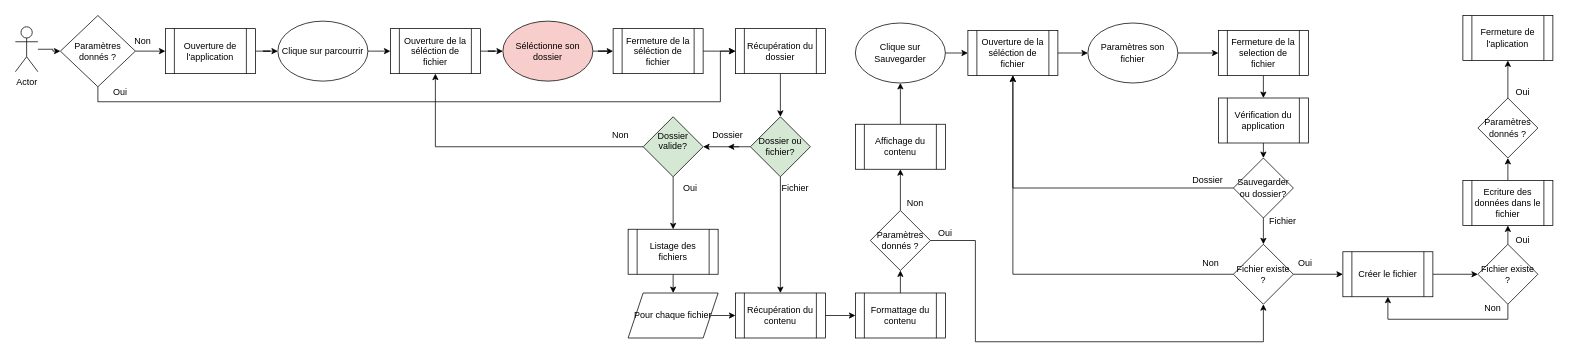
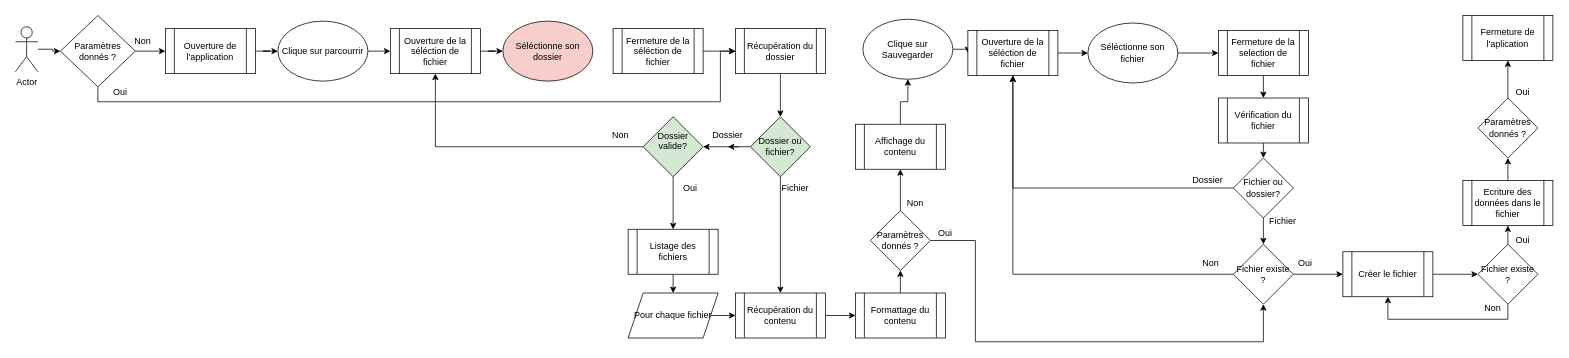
- <mxCell id="13" style="edgeStyle=orthogonalEdgeStyle;rounded=0;orthogonalLoop=1;jettySize=auto;html=1;exitX=1;exitY=0.5;exitDx=0;exitDy=0;" edge="1" parent="1" source="14" target="16"><mxGeometry relative="1" as="geometry" /></mxCell>
- <mxCell id="36" value="Clique sur Sauvegarder" style="ellipse;whiteSpace=wrap;html=1;" vertex="1" parent="1"><mxGeometry x="1140" y="30" width="120" height="80" as="geometry" /></mxCell>
+ <mxCell id="36" value="Clique sur Sauvegarder" style="ellipse;whiteSpace=wrap;html=1;" vertex="1" parent="1"><mxGeometry x="1150" y="25" width="120" height="80" as="geometry" /></mxCell>
- <mxCell id="40" value="Paramètres son fichier" style="ellipse;whiteSpace=wrap;html=1;" vertex="1" parent="1"><mxGeometry x="1450" y="30" width="120" height="80" as="geometry" /></mxCell>
+ <mxCell id="40" value="Séléctionne son fichier" style="ellipse;whiteSpace=wrap;html=1;" vertex="1" parent="1"><mxGeometry x="1450" y="30" width="120" height="80" as="geometry" /></mxCell>
- <mxCell id="44" value="Vérification du application" style="shape=process;whiteSpace=wrap;html=1;backgroundOutline=1;" vertex="1" parent="1"><mxGeometry x="1624" y="130" width="120" height="60" as="geometry" /></mxCell>
+ <mxCell id="44" value="Vérification du fichier" style="shape=process;whiteSpace=wrap;html=1;backgroundOutline=1;" vertex="1" parent="1"><mxGeometry x="1624" y="130" width="120" height="60" as="geometry" /></mxCell>
- <mxCell id="47" value="Sauvegarder ou dossier?" style="rhombus;whiteSpace=wrap;html=1;" vertex="1" parent="1"><mxGeometry x="1644" y="210" width="80" height="80" as="geometry" /></mxCell>
+ <mxCell id="47" value="Fichier ou dossier?" style="rhombus;whiteSpace=wrap;html=1;" vertex="1" parent="1"><mxGeometry x="1644" y="210" width="80" height="80" as="geometry" /></mxCell>
